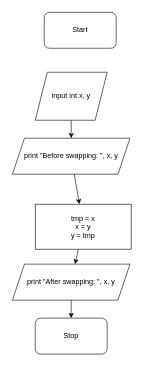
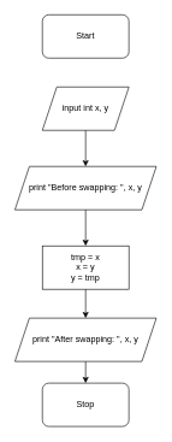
- <mxCell id="2" value="Start" style="rounded=1;whiteSpace=wrap;html=1;" vertex="1" parent="1"><mxGeometry x="73" y="20" width="120" height="60" as="geometry" /></mxCell>
+ <mxCell id="2" value="Start" style="rounded=1;whiteSpace=wrap;html=1;" vertex="1" parent="1"><mxGeometry x="58" y="20" width="120" height="60" as="geometry" /></mxCell>
- <mxCell id="3" value="input int x, y" style="shape=parallelogram;perimeter=parallelogramPerimeter;whiteSpace=wrap;html=1;fixedSize=1;" vertex="1" parent="1"><mxGeometry x="58" y="120" width="120" height="80" as="geometry" /></mxCell>
+ <mxCell id="3" value="input int x, y" style="shape=parallelogram;perimeter=parallelogramPerimeter;whiteSpace=wrap;html=1;fixedSize=1;" vertex="1" parent="1"><mxGeometry x="58" y="120" width="120" height="60" as="geometry" /></mxCell>
- <mxCell id="5" value="tmp = x&lt;br&gt;x = y&lt;br&gt;y = tmp" style="rounded=0;whiteSpace=wrap;html=1;" vertex="1" parent="1"><mxGeometry x="58" y="340" width="160" height="75" as="geometry" /></mxCell>
+ <mxCell id="5" value="tmp = x&lt;br&gt;x = y&lt;br&gt;y = tmp" style="rounded=0;whiteSpace=wrap;html=1;" vertex="1" parent="1"><mxGeometry x="58" y="340" width="120" height="60" as="geometry" /></mxCell>
